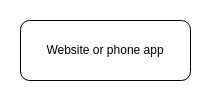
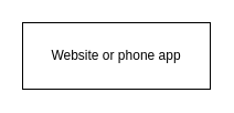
- <mxCell id="2" value="Website or phone app" style="whiteSpace=wrap;html=1;rounded=1;" vertex="1" parent="1"><mxGeometry x="20" y="20" width="170" height="60" as="geometry" /></mxCell>
+ <mxCell id="2" value="Website or phone app" style="rounded=0;whiteSpace=wrap;html=1;" vertex="1" parent="1"><mxGeometry x="20" y="20" width="170" height="60" as="geometry" /></mxCell>
